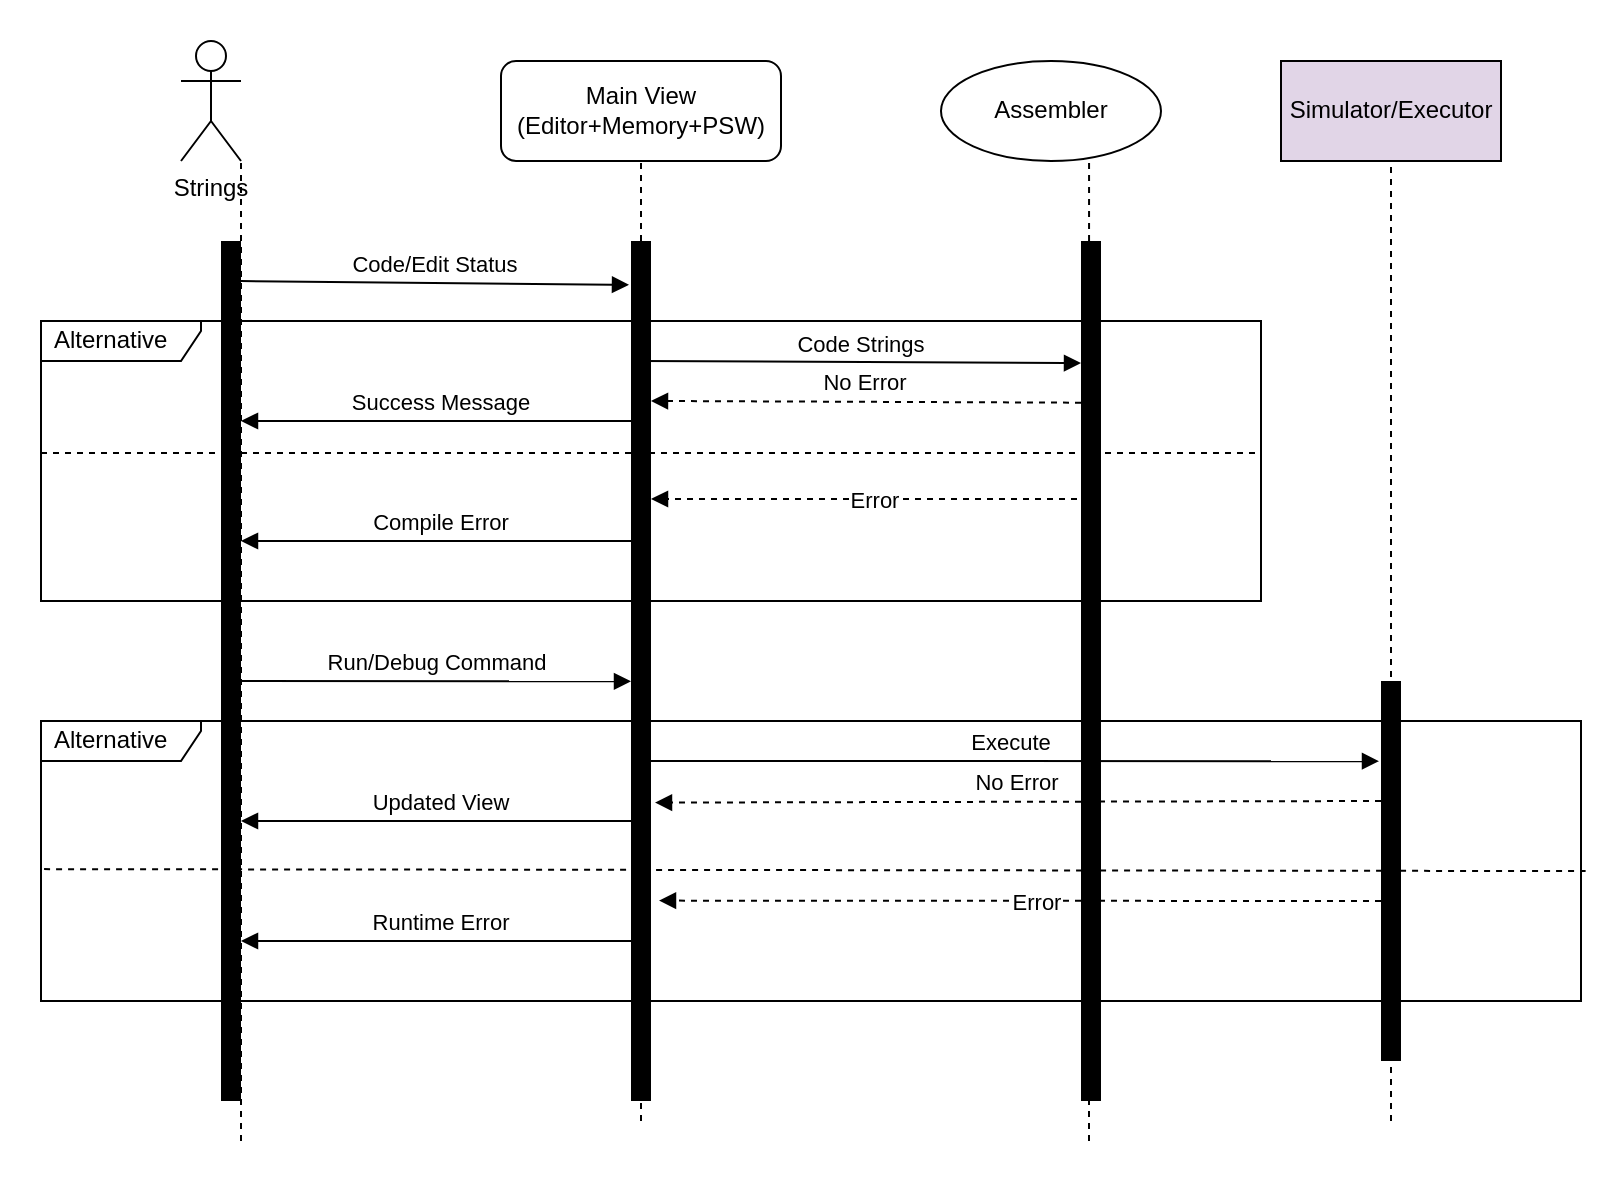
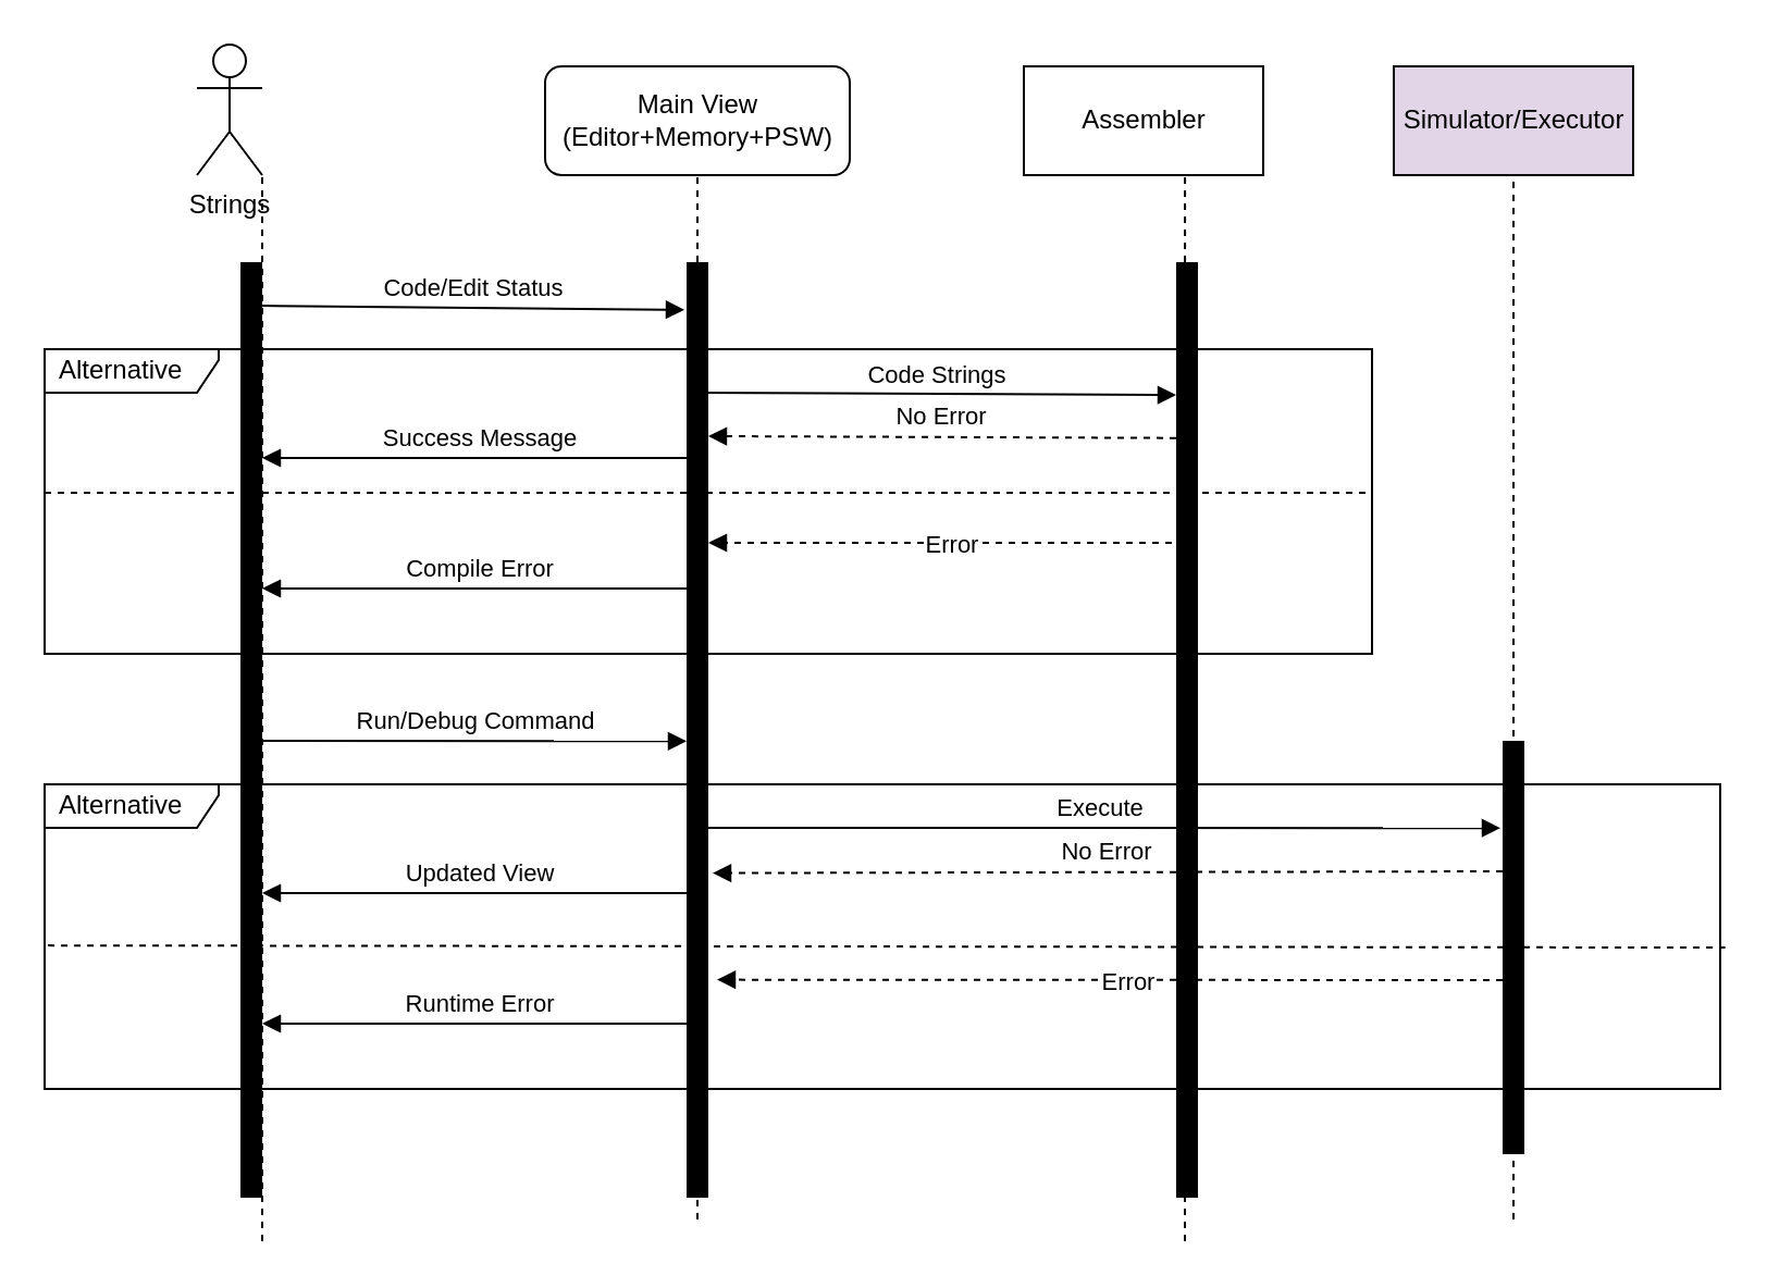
- <mxCell id="6" value="Assembler" style="ellipse;html=1;" vertex="1" parent="1"><mxGeometry x="470" y="30" width="110" height="50" as="geometry" /></mxCell>
+ <mxCell id="6" value="Assembler" style="html=1;" vertex="1" parent="1"><mxGeometry x="470" y="30" width="110" height="50" as="geometry" /></mxCell>
